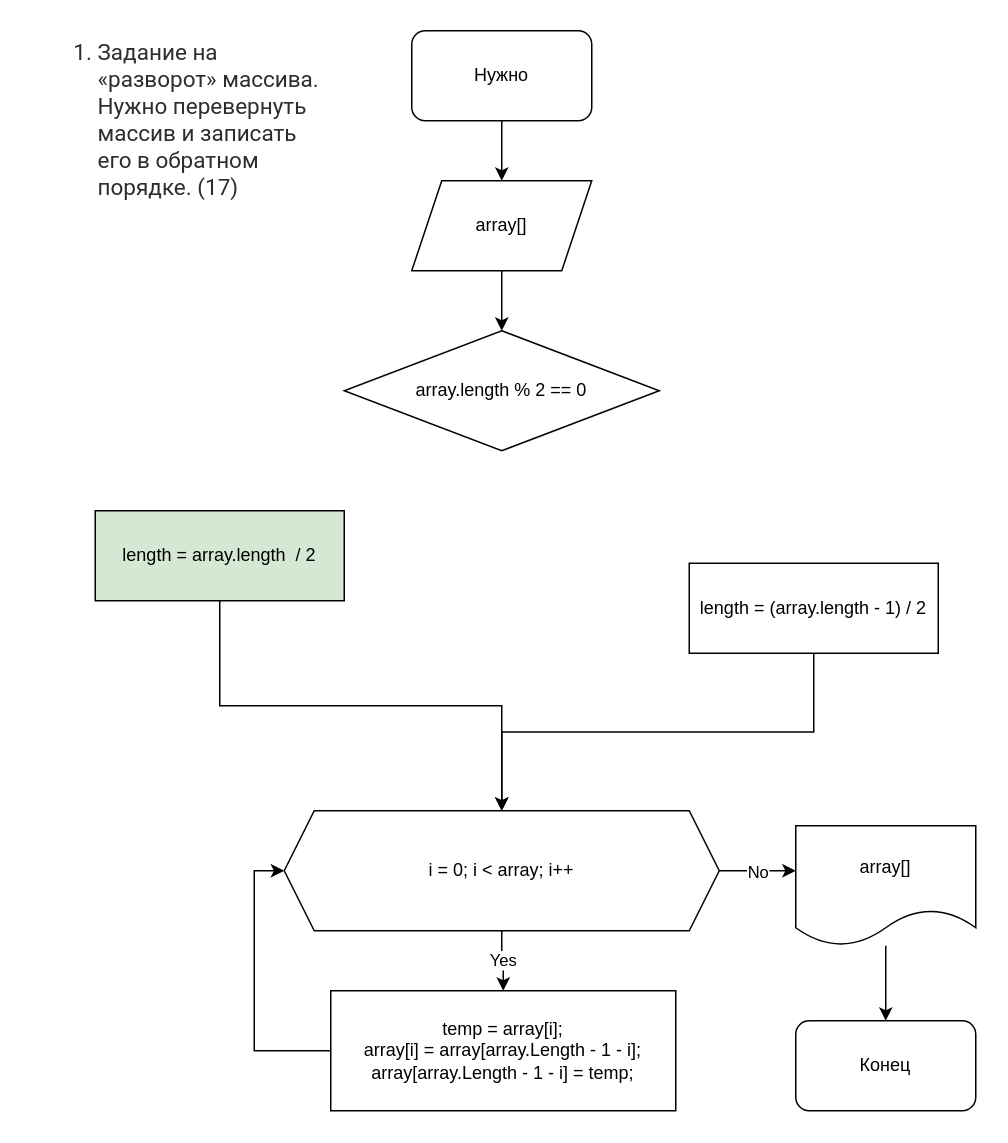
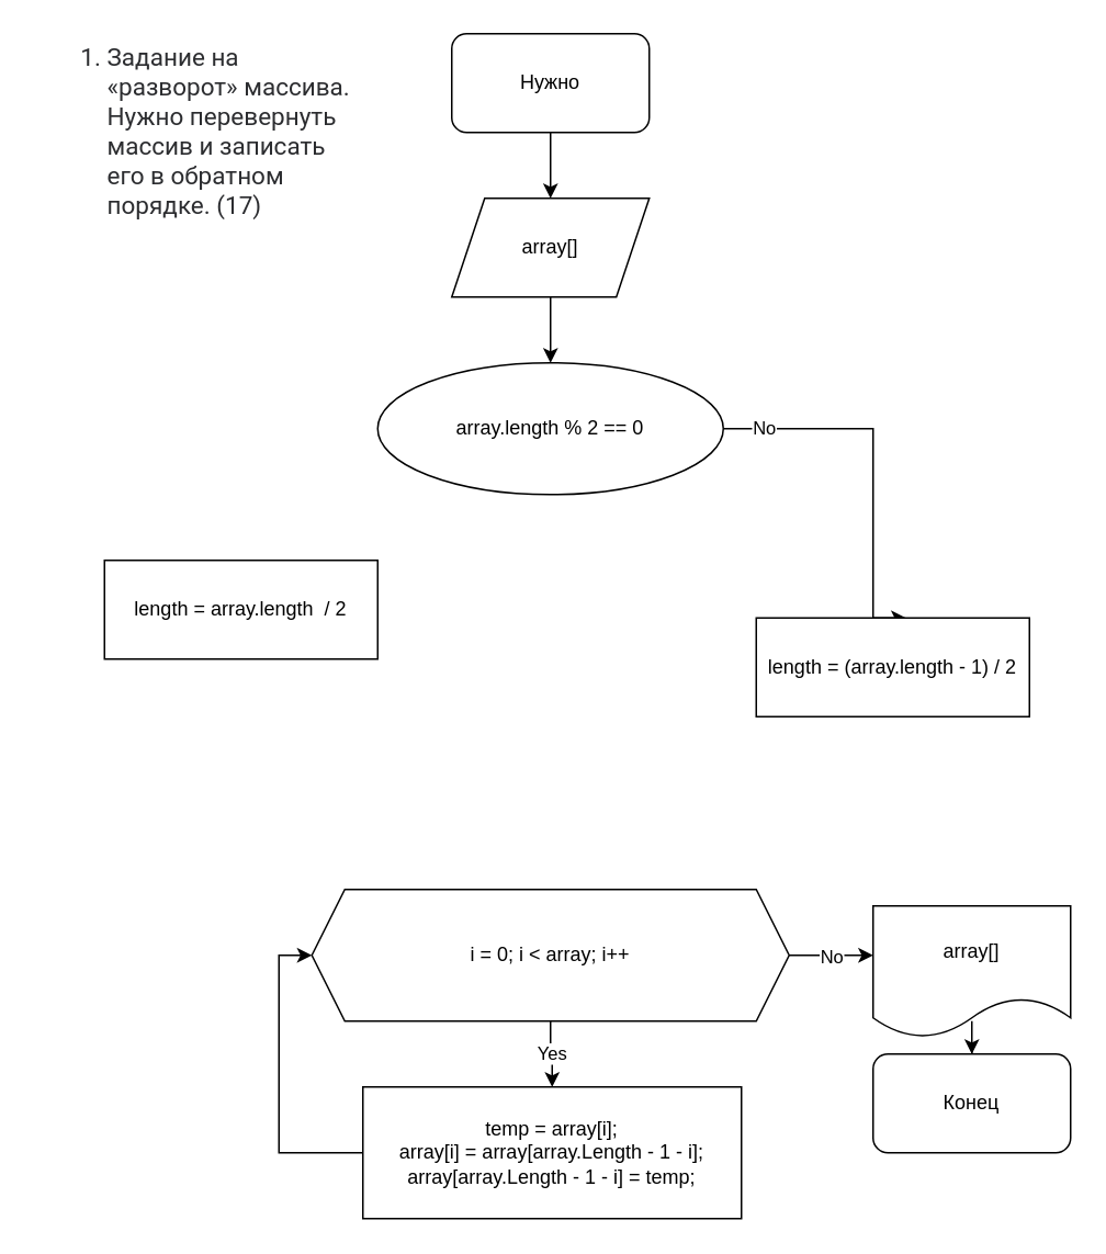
- <mxCell id="16" value="array.length % 2 == 0" style="rhombus;whiteSpace=wrap;html=1;" parent="1" vertex="1"><mxGeometry x="229" y="220" width="210" height="80" as="geometry" /></mxCell>
+ <mxCell id="16" value="array.length % 2 == 0" style="ellipse;whiteSpace=wrap;html=1;" parent="1" vertex="1"><mxGeometry x="229" y="220" width="210" height="80" as="geometry" /></mxCell>
+ <mxCell id="14" style="edgeStyle=orthogonalEdgeStyle;rounded=0;orthogonalLoop=1;jettySize=auto;html=1;entryX=0.548;entryY=0;entryDx=0;entryDy=0;entryPerimeter=0;" parent="1" source="16" target="18" edge="1"><mxGeometry relative="1" as="geometry"><mxPoint x="530" y="330" as="targetPoint" /><Array as="points"><mxPoint x="530" y="260" /></Array></mxGeometry></mxCell>
+ <mxCell id="15" value="No" style="edgeLabel;html=1;align=center;verticalAlign=middle;resizable=0;points=[];" parent="14" vertex="1" connectable="0"><mxGeometry x="-0.789" y="1" relative="1" as="geometry"><mxPoint as="offset" /></mxGeometry></mxCell>
- <mxCell id="7" value="length = array.length&amp;nbsp; / 2" style="rounded=0;whiteSpace=wrap;html=1;fillColor=#d5e8d4;" parent="1" vertex="1"><mxGeometry x="63" y="340" width="166" height="60" as="geometry" /></mxCell>
+ <mxCell id="7" value="length = array.length&amp;nbsp; / 2" style="rounded=0;whiteSpace=wrap;html=1;" parent="1" vertex="1"><mxGeometry x="63" y="340" width="166" height="60" as="geometry" /></mxCell>
- <mxCell id="6" value="" style="edgeStyle=orthogonalEdgeStyle;rounded=0;orthogonalLoop=1;jettySize=auto;html=1;" parent="1" source="7" target="10" edge="1"><mxGeometry relative="1" as="geometry" /></mxCell>
- <mxCell id="17" style="edgeStyle=orthogonalEdgeStyle;rounded=0;orthogonalLoop=1;jettySize=auto;html=1;entryX=0.5;entryY=0;entryDx=0;entryDy=0;" parent="1" source="18" target="10" edge="1"><mxGeometry relative="1" as="geometry" /></mxCell>
- <mxCell id="21" value="Конец" style="rounded=1;whiteSpace=wrap;html=1;" parent="1" vertex="1"><mxGeometry x="530" y="680" width="120" height="60" as="geometry" /></mxCell>
+ <mxCell id="21" value="Конец" style="rounded=1;whiteSpace=wrap;html=1;" parent="1" vertex="1"><mxGeometry x="530" y="640" width="120" height="60" as="geometry" /></mxCell>
